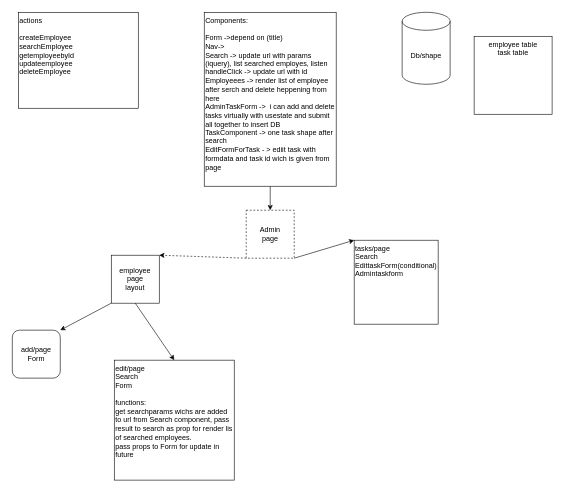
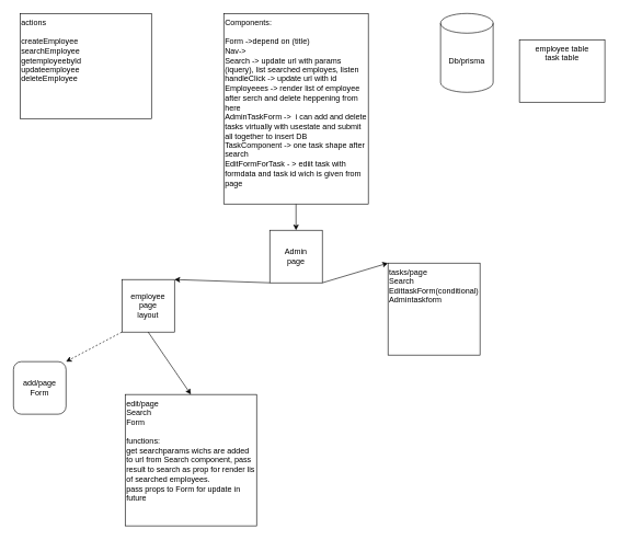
- <mxCell id="13" value="Db/shape" style="shape=cylinder3;whiteSpace=wrap;html=1;boundedLbl=1;backgroundOutline=1;size=15;" parent="1" vertex="1"><mxGeometry x="670" y="20" width="80" height="120" as="geometry" /></mxCell>
+ <mxCell id="13" value="Db/prisma" style="shape=cylinder3;whiteSpace=wrap;html=1;boundedLbl=1;backgroundOutline=1;size=15;" parent="1" vertex="1"><mxGeometry x="670" y="20" width="80" height="120" as="geometry" /></mxCell>
- <mxCell id="14" value="employee table&lt;div&gt;task table&lt;br&gt;&lt;div&gt;&lt;br&gt;&lt;/div&gt;&lt;div&gt;&lt;br&gt;&lt;/div&gt;&lt;/div&gt;" style="whiteSpace=wrap;html=1;aspect=fixed;verticalAlign=top;" parent="1" vertex="1"><mxGeometry x="790" y="60" width="130" height="130" as="geometry" /></mxCell>
+ <mxCell id="14" value="employee table&lt;div&gt;task table&lt;br&gt;&lt;div&gt;&lt;br&gt;&lt;/div&gt;&lt;div&gt;&lt;br&gt;&lt;/div&gt;&lt;/div&gt;" style="whiteSpace=wrap;html=1;aspect=fixed;verticalAlign=top;" parent="1" vertex="1"><mxGeometry x="790" y="60" width="130" height="95" as="geometry" /></mxCell>
- <mxCell id="2" value="Admin&lt;div&gt;page&lt;/div&gt;" style="whiteSpace=wrap;html=1;aspect=fixed;dashed=1;" parent="1" vertex="1"><mxGeometry x="410" y="350" width="80" height="80" as="geometry" /></mxCell>
+ <mxCell id="2" value="Admin&lt;div&gt;page&lt;/div&gt;" style="whiteSpace=wrap;html=1;aspect=fixed;" parent="1" vertex="1"><mxGeometry x="410" y="350" width="80" height="80" as="geometry" /></mxCell>
- <mxCell id="3" value="" style="endArrow=classic;html=1;rounded=0;exitX=0;exitY=1;exitDx=0;exitDy=0;entryX=1;entryY=0;entryDx=0;entryDy=0;dashed=1;" parent="1" source="2" target="5" edge="1"><mxGeometry width="50" height="50" relative="1" as="geometry"><mxPoint x="450" y="340" as="sourcePoint" /><mxPoint x="280" y="300" as="targetPoint" /></mxGeometry></mxCell>
+ <mxCell id="3" value="" style="endArrow=classic;html=1;rounded=0;exitX=0;exitY=1;exitDx=0;exitDy=0;entryX=1;entryY=0;entryDx=0;entryDy=0;" parent="1" source="2" target="5" edge="1"><mxGeometry width="50" height="50" relative="1" as="geometry"><mxPoint x="450" y="340" as="sourcePoint" /><mxPoint x="280" y="300" as="targetPoint" /></mxGeometry></mxCell>
- <mxCell id="12" value="" style="endArrow=classic;html=1;rounded=0;exitX=0;exitY=1;exitDx=0;exitDy=0;entryX=1;entryY=0;entryDx=0;entryDy=0;" parent="1" source="5" target="9" edge="1"><mxGeometry width="50" height="50" relative="1" as="geometry"><mxPoint x="390" y="480" as="sourcePoint" /><mxPoint x="440" y="430" as="targetPoint" /></mxGeometry></mxCell>
+ <mxCell id="12" value="" style="endArrow=classic;html=1;rounded=0;exitX=0;exitY=1;exitDx=0;exitDy=0;entryX=1;entryY=0;entryDx=0;entryDy=0;dashed=1;" parent="1" source="5" target="9" edge="1"><mxGeometry width="50" height="50" relative="1" as="geometry"><mxPoint x="390" y="480" as="sourcePoint" /><mxPoint x="440" y="430" as="targetPoint" /></mxGeometry></mxCell>
